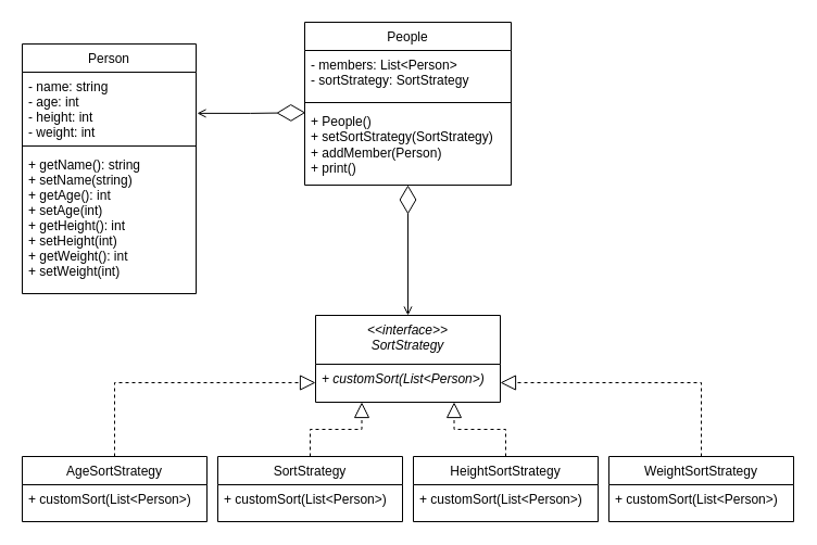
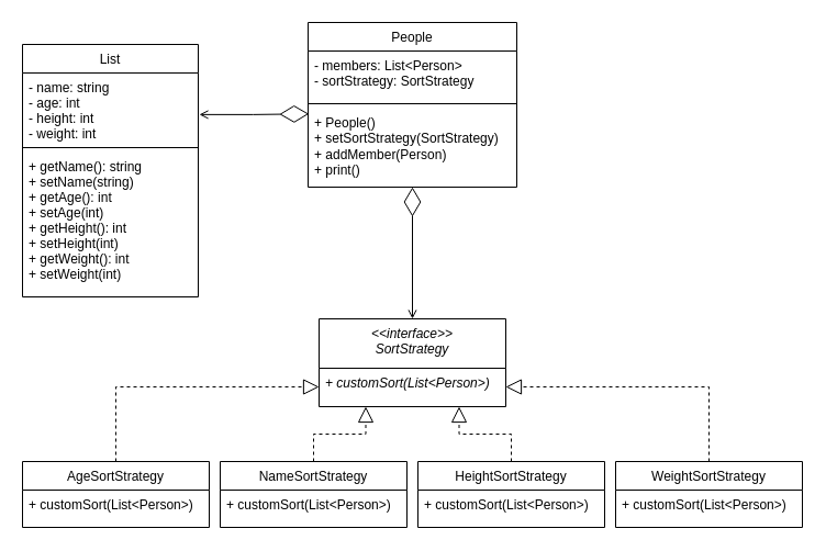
- <mxCell id="2" value="Person" style="swimlane;fontStyle=0;align=center;verticalAlign=top;childLayout=stackLayout;horizontal=1;startSize=26;horizontalStack=0;resizeParent=1;resizeLast=0;collapsible=1;marginBottom=0;rounded=0;shadow=0;strokeWidth=1;" vertex="1" parent="1"><mxGeometry x="20" y="40" width="160" height="230" as="geometry"><mxRectangle x="340" y="380" width="170" height="26" as="alternateBounds" /></mxGeometry></mxCell>
+ <mxCell id="2" value="List" style="swimlane;fontStyle=0;align=center;verticalAlign=top;childLayout=stackLayout;horizontal=1;startSize=26;horizontalStack=0;resizeParent=1;resizeLast=0;collapsible=1;marginBottom=0;rounded=0;shadow=0;strokeWidth=1;" vertex="1" parent="1"><mxGeometry x="20" y="40" width="160" height="230" as="geometry"><mxRectangle x="340" y="380" width="170" height="26" as="alternateBounds" /></mxGeometry></mxCell>
- <mxCell id="18" value="SortStrategy" style="swimlane;fontStyle=0;align=center;verticalAlign=top;childLayout=stackLayout;horizontal=1;startSize=26;horizontalStack=0;resizeParent=1;resizeLast=0;collapsible=1;marginBottom=0;rounded=0;shadow=0;strokeWidth=1;" vertex="1" parent="1"><mxGeometry x="200" y="420" width="170" height="60" as="geometry"><mxRectangle x="340" y="380" width="170" height="26" as="alternateBounds" /></mxGeometry></mxCell>
+ <mxCell id="18" value="NameSortStrategy" style="swimlane;fontStyle=0;align=center;verticalAlign=top;childLayout=stackLayout;horizontal=1;startSize=26;horizontalStack=0;resizeParent=1;resizeLast=0;collapsible=1;marginBottom=0;rounded=0;shadow=0;strokeWidth=1;" vertex="1" parent="1"><mxGeometry x="200" y="420" width="170" height="60" as="geometry"><mxRectangle x="340" y="380" width="170" height="26" as="alternateBounds" /></mxGeometry></mxCell>
